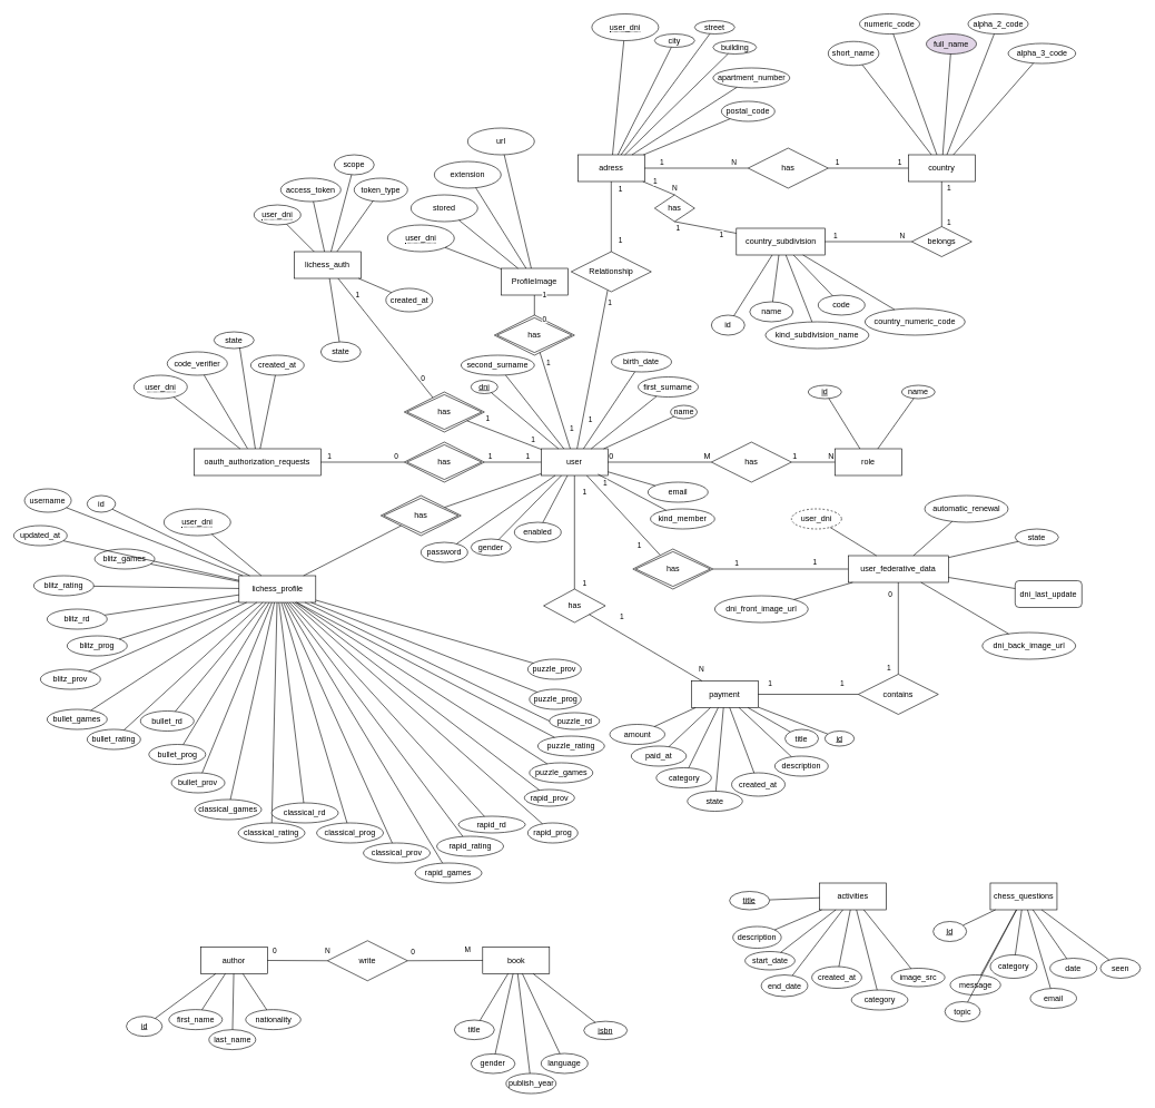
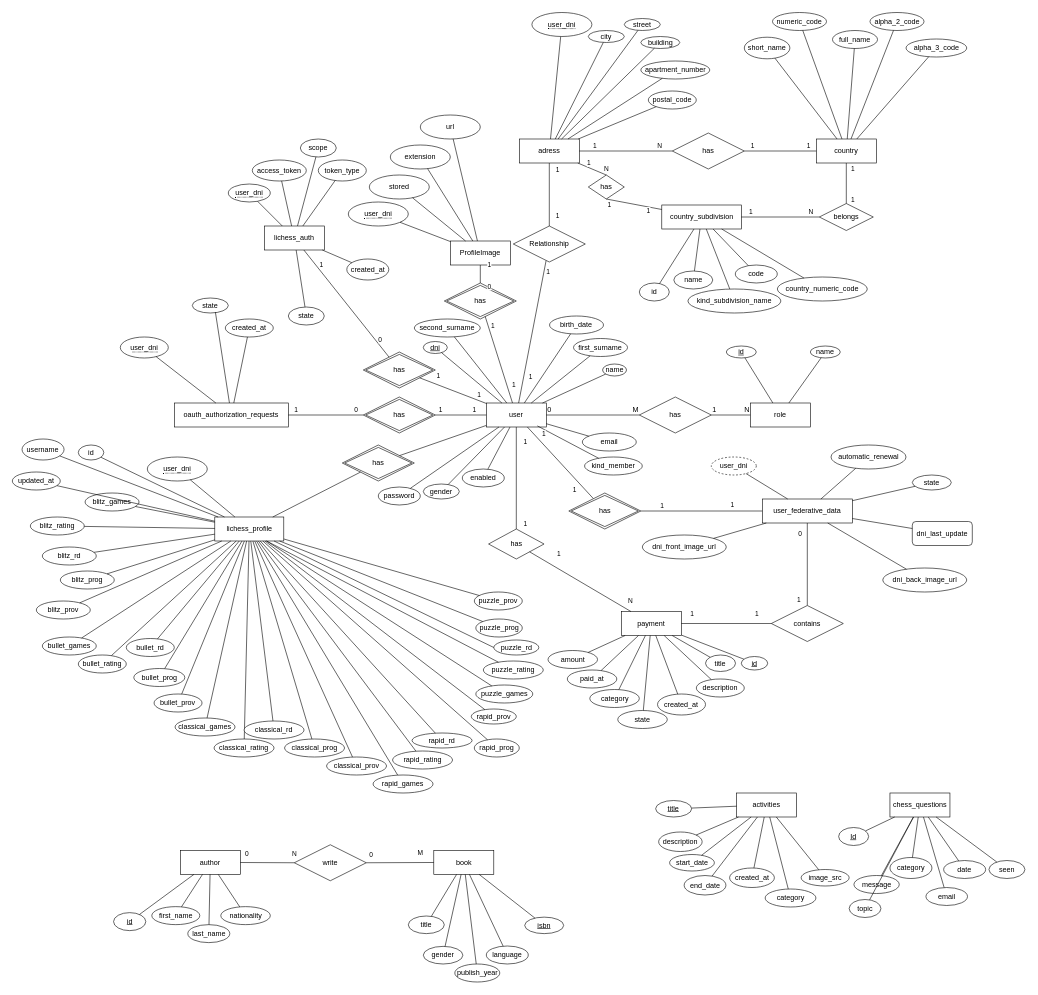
- <mxCell id="190" value="full_name" style="ellipse;whiteSpace=wrap;html=1;align=center;fillColor=#e1d5e7;" parent="1" vertex="1"><mxGeometry x="1387" y="50.17" width="75" height="30" as="geometry" /></mxCell>
+ <mxCell id="190" value="full_name" style="ellipse;whiteSpace=wrap;html=1;align=center;" parent="1" vertex="1"><mxGeometry x="1387" y="50.17" width="75" height="30" as="geometry" /></mxCell>
- <mxCell id="100" value="code_verifier" style="ellipse;whiteSpace=wrap;html=1;align=center;" parent="1" vertex="1"><mxGeometry x="250" y="526" width="90" height="35" as="geometry" /></mxCell>
- <mxCell id="103" value="" style="endArrow=none;html=1;rounded=0;exitX=0.422;exitY=-0.012;exitDx=0;exitDy=0;exitPerimeter=0;" parent="1" source="90" target="100" edge="1"><mxGeometry width="50" height="50" relative="1" as="geometry"><mxPoint x="540" y="571" as="sourcePoint" /><mxPoint x="590" y="521" as="targetPoint" /></mxGeometry></mxCell>
